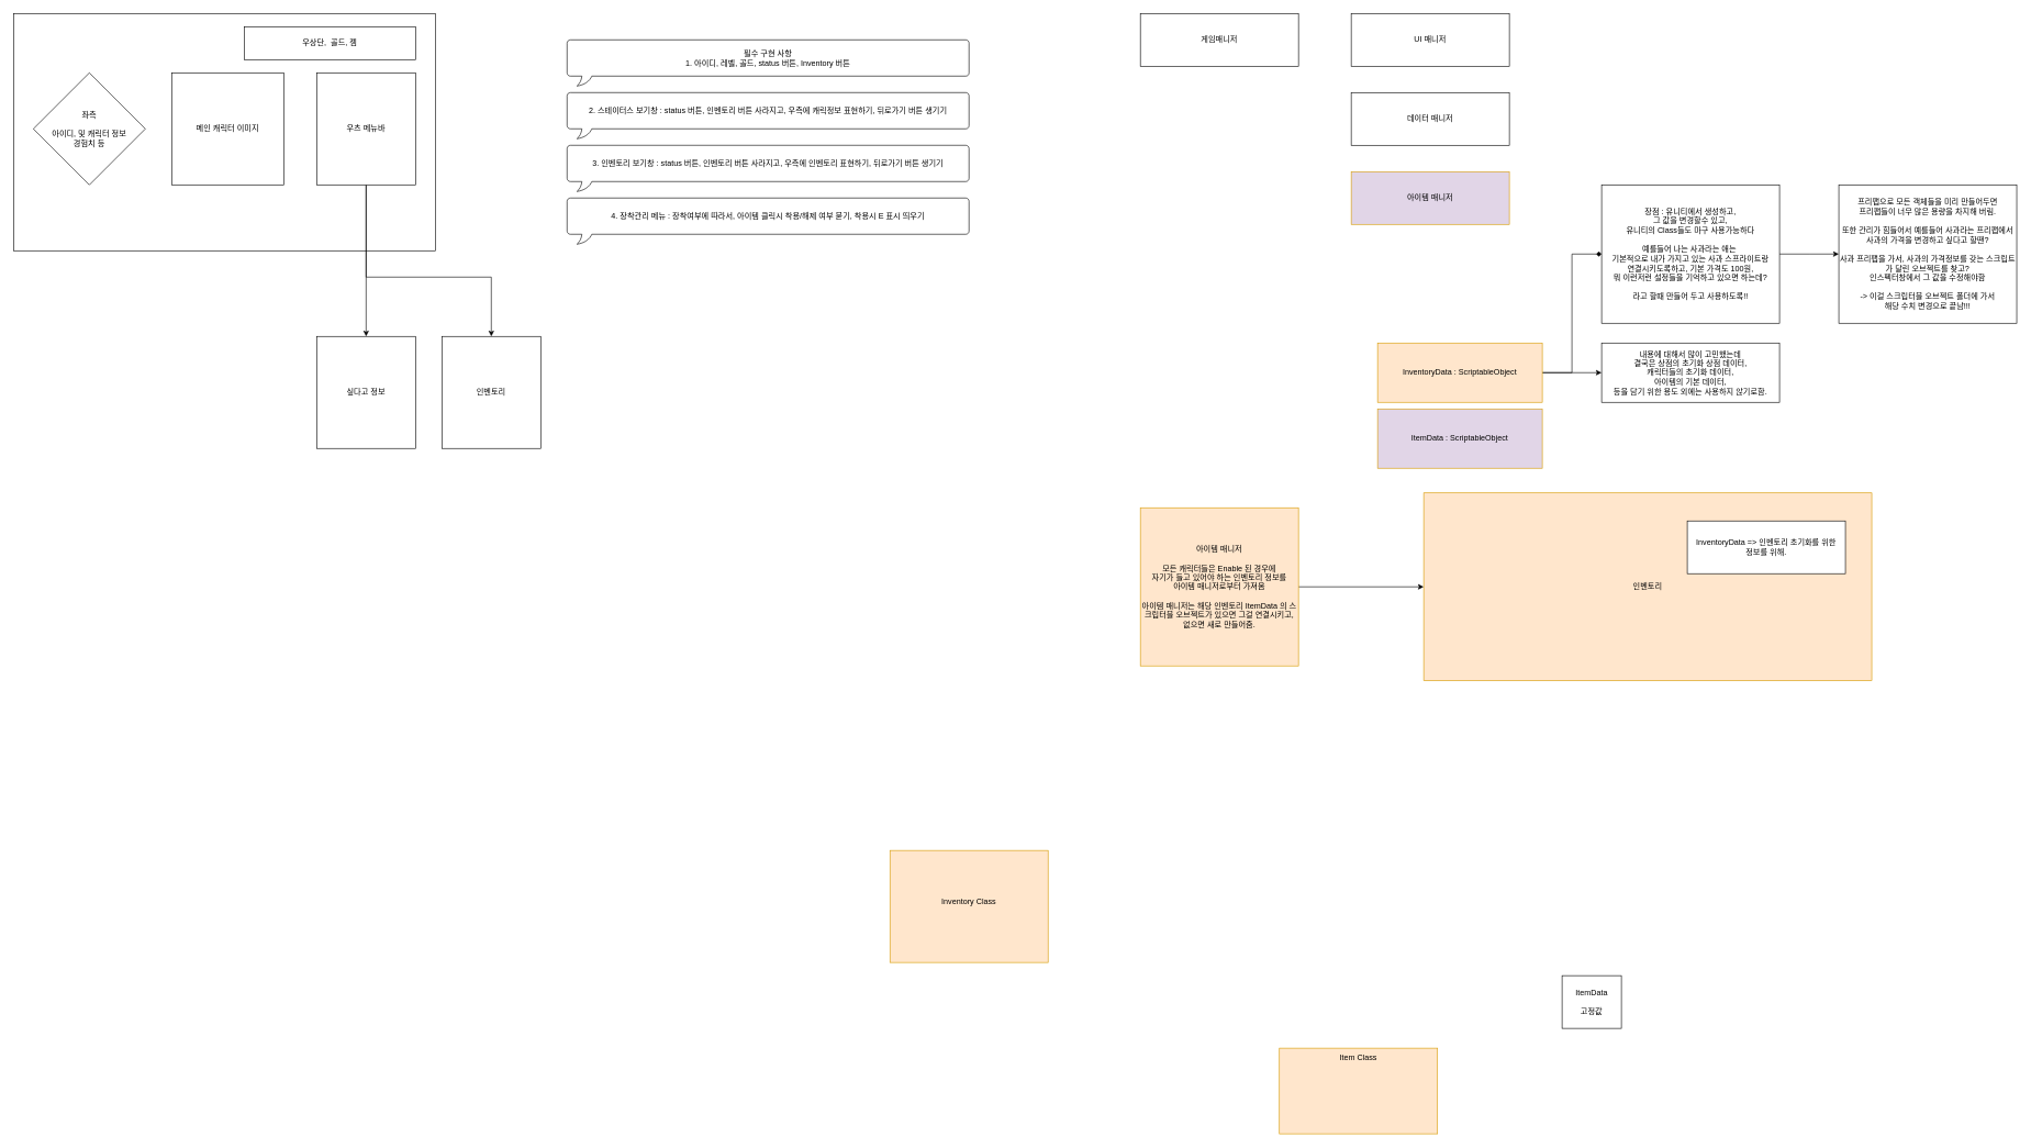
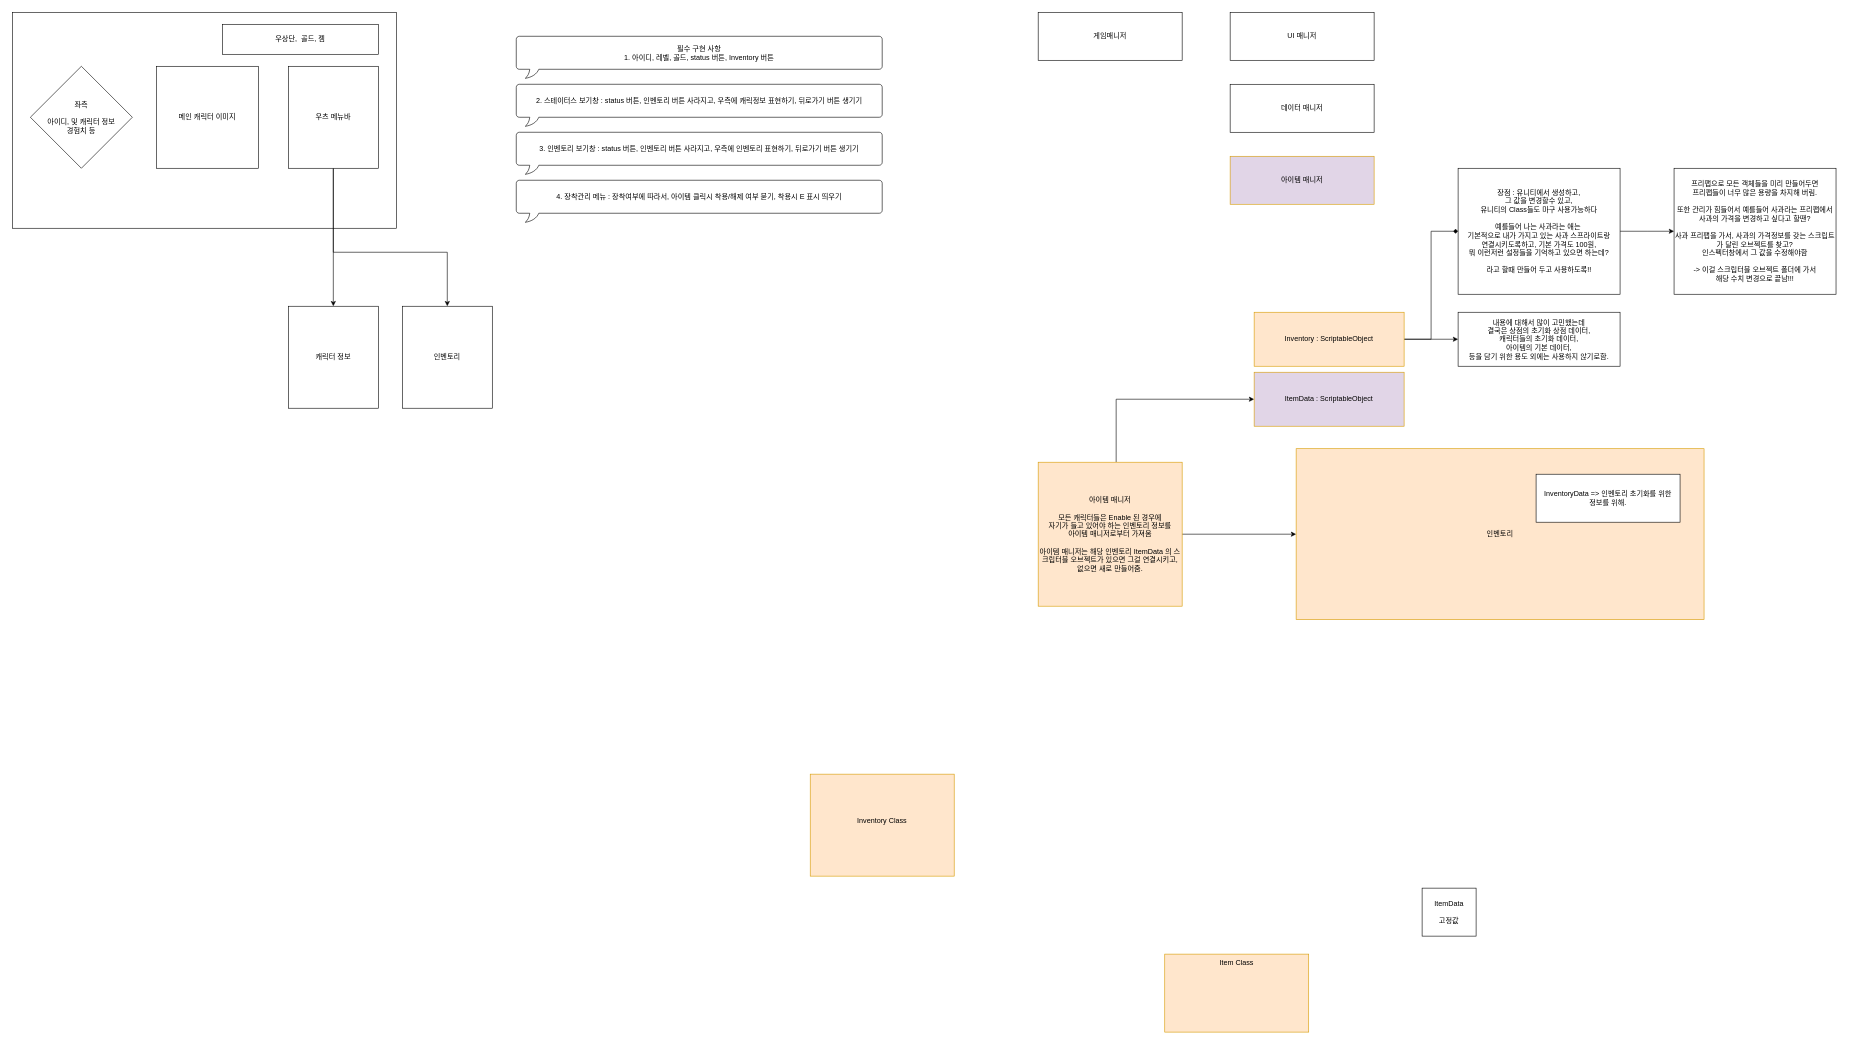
- <mxCell id="25" value="InventoryData : ScriptableObject" style="rounded=0;whiteSpace=wrap;html=1;fillColor=#ffe6cc;strokeColor=#d79b00;" vertex="1" parent="1"><mxGeometry x="2090" y="520" width="250" height="90" as="geometry" /></mxCell>
+ <mxCell id="25" value="Inventory : ScriptableObject" style="rounded=0;whiteSpace=wrap;html=1;fillColor=#ffe6cc;strokeColor=#d79b00;" vertex="1" parent="1"><mxGeometry x="2090" y="520" width="250" height="90" as="geometry" /></mxCell>
- <mxCell id="10" value="싶다고 정보" style="rounded=0;whiteSpace=wrap;html=1;" parent="1" vertex="1"><mxGeometry x="480" y="510" width="150" height="170" as="geometry" /></mxCell>
+ <mxCell id="10" value="캐릭터 정보" style="rounded=0;whiteSpace=wrap;html=1;" parent="1" vertex="1"><mxGeometry x="480" y="510" width="150" height="170" as="geometry" /></mxCell>
+ <mxCell id="19" style="edgeStyle=orthogonalEdgeStyle;rounded=0;orthogonalLoop=1;jettySize=auto;html=1;entryX=0;entryY=0.5;entryDx=0;entryDy=0;" edge="1" parent="1" source="21" target="31"><mxGeometry relative="1" as="geometry"><Array as="points"><mxPoint x="1860" y="665" /></Array></mxGeometry></mxCell>
